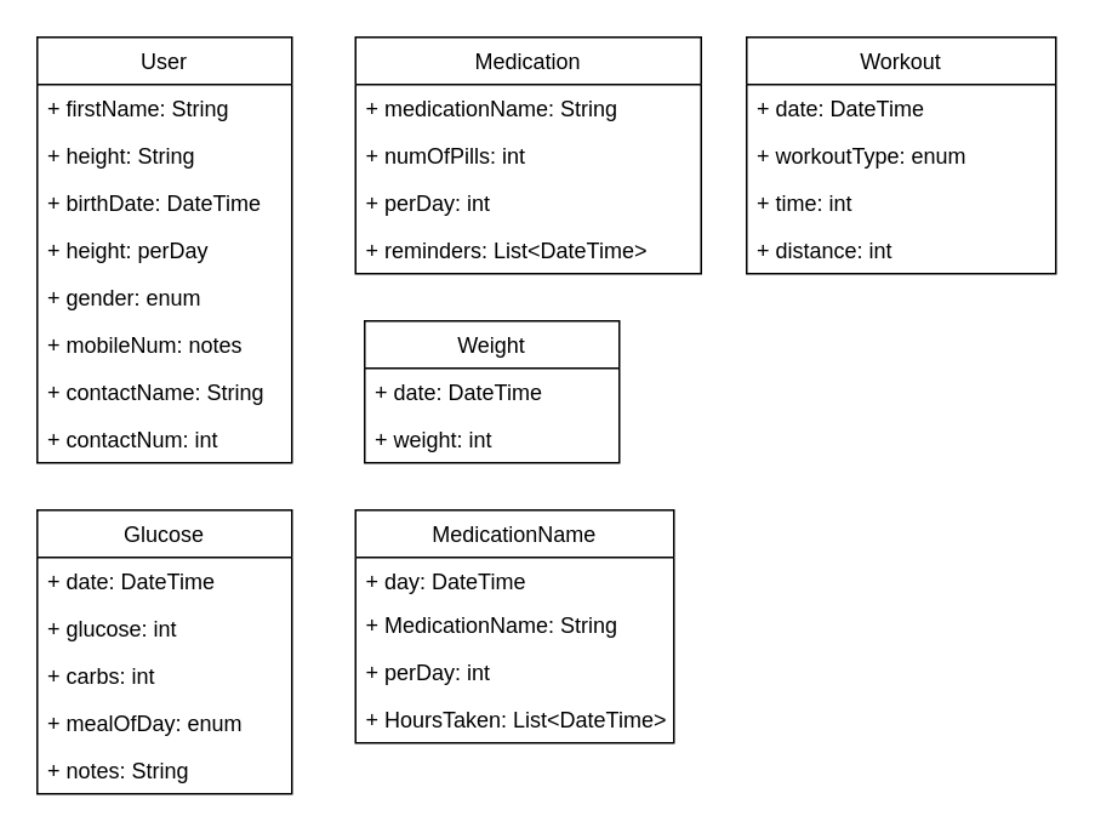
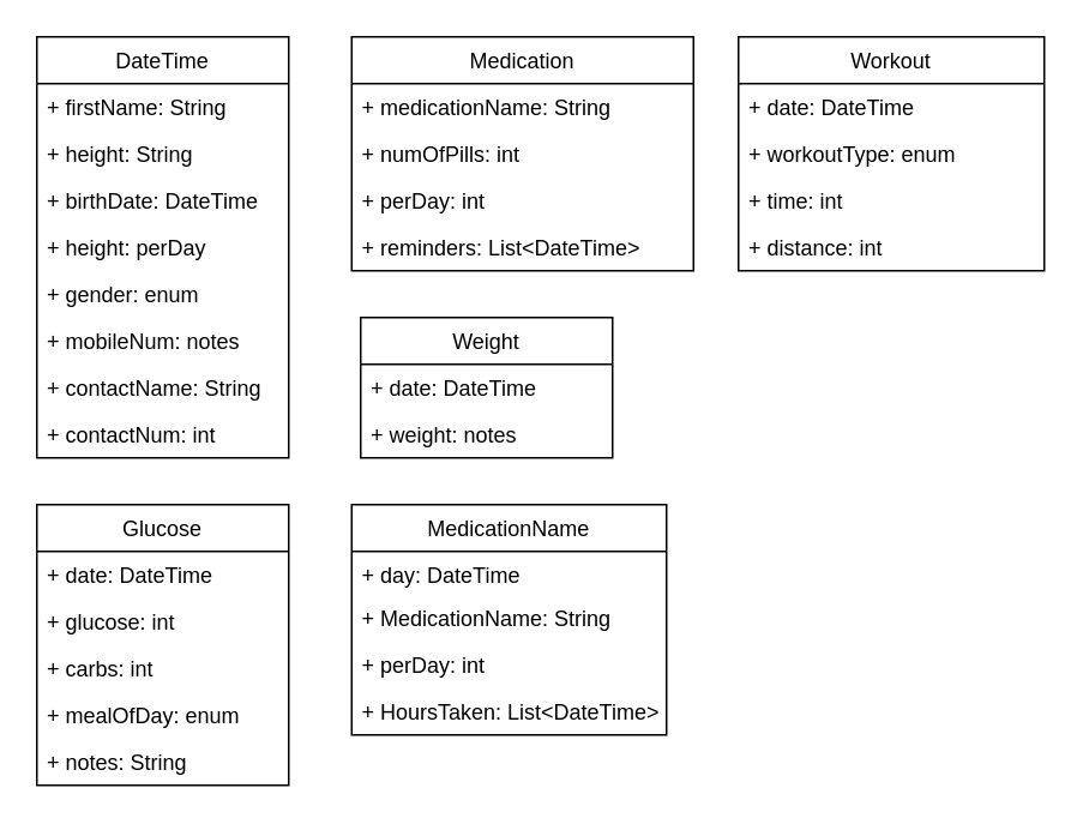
- <mxCell id="2" value="User" style="swimlane;fontStyle=0;childLayout=stackLayout;horizontal=1;startSize=26;fillColor=none;horizontalStack=0;resizeParent=1;resizeParentMax=0;resizeLast=0;collapsible=1;marginBottom=0;" parent="1" vertex="1"><mxGeometry x="20" y="20" width="140" height="234" as="geometry" /></mxCell>
+ <mxCell id="2" value="DateTime" style="swimlane;fontStyle=0;childLayout=stackLayout;horizontal=1;startSize=26;fillColor=none;horizontalStack=0;resizeParent=1;resizeParentMax=0;resizeLast=0;collapsible=1;marginBottom=0;" parent="1" vertex="1"><mxGeometry x="20" y="20" width="140" height="234" as="geometry" /></mxCell>
- <mxCell id="13" value="+ weight: int" style="text;strokeColor=none;fillColor=none;align=left;verticalAlign=top;spacingLeft=4;spacingRight=4;overflow=hidden;rotatable=0;points=[[0,0.5],[1,0.5]];portConstraint=eastwest;" parent="11" vertex="1"><mxGeometry y="52" width="140" height="26" as="geometry" /></mxCell>
+ <mxCell id="13" value="+ weight: notes" style="text;strokeColor=none;fillColor=none;align=left;verticalAlign=top;spacingLeft=4;spacingRight=4;overflow=hidden;rotatable=0;points=[[0,0.5],[1,0.5]];portConstraint=eastwest;" parent="11" vertex="1"><mxGeometry y="52" width="140" height="26" as="geometry" /></mxCell>
